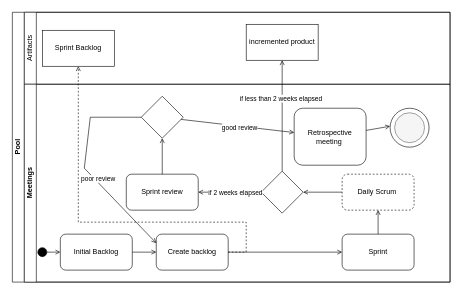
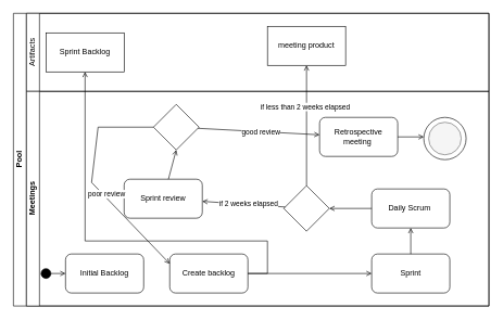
- <mxCell id="5" value="incremented product" style="rounded=0;whiteSpace=wrap;html=1;" vertex="1" parent="3"><mxGeometry x="370" y="20" width="120" height="60" as="geometry" /></mxCell>
+ <mxCell id="5" value="meeting product" style="rounded=0;whiteSpace=wrap;html=1;" vertex="1" parent="3"><mxGeometry x="370" y="20" width="120" height="60" as="geometry" /></mxCell>
- <mxCell id="24" value="Retrospective meeting&amp;nbsp;" style="rounded=1;whiteSpace=wrap;html=1;" vertex="1" parent="7"><mxGeometry x="450" y="40" width="120" height="95" as="geometry" /></mxCell>
+ <mxCell id="24" value="Retrospective meeting&amp;nbsp;" style="rounded=1;whiteSpace=wrap;html=1;" vertex="1" parent="7"><mxGeometry x="450" y="40" width="120" height="60" as="geometry" /></mxCell>
- <mxCell id="18" value="Sprint review" style="rounded=1;whiteSpace=wrap;html=1;" vertex="1" parent="7"><mxGeometry x="170" y="150" width="120" height="60" as="geometry" /></mxCell>
+ <mxCell id="18" value="Sprint review" style="rounded=1;whiteSpace=wrap;html=1;" vertex="1" parent="7"><mxGeometry x="150" y="135" width="120" height="60" as="geometry" /></mxCell>
- <mxCell id="14" value="Daily Scrum&amp;nbsp;" style="rounded=1;whiteSpace=wrap;html=1;dashed=1;" vertex="1" parent="7"><mxGeometry x="530" y="150" width="120" height="60" as="geometry" /></mxCell>
+ <mxCell id="14" value="Daily Scrum&amp;nbsp;" style="rounded=1;whiteSpace=wrap;html=1;" vertex="1" parent="7"><mxGeometry x="530" y="150" width="120" height="60" as="geometry" /></mxCell>
- <mxCell id="29" value="" style="endArrow=open;html=1;rounded=0;exitX=1;exitY=0.5;exitDx=0;exitDy=0;endFill=0;dashed=1;" edge="1" parent="2" source="9" target="6"><mxGeometry width="50" height="50" relative="1" as="geometry"><mxPoint x="310" y="550" as="sourcePoint" /><mxPoint x="110" y="350" as="targetPoint" /><Array as="points"><mxPoint x="390" y="400" /><mxPoint x="390" y="350" /><mxPoint x="110" y="350" /></Array></mxGeometry></mxCell>
+ <mxCell id="29" value="" style="endArrow=open;html=1;rounded=0;exitX=1;exitY=0.5;exitDx=0;exitDy=0;endFill=0;" edge="1" parent="2" source="9" target="6"><mxGeometry width="50" height="50" relative="1" as="geometry"><mxPoint x="310" y="550" as="sourcePoint" /><mxPoint x="110" y="350" as="targetPoint" /><Array as="points"><mxPoint x="390" y="400" /><mxPoint x="390" y="350" /><mxPoint x="110" y="350" /></Array></mxGeometry></mxCell>
- <mxCell id="13" value="" style="endArrow=open;html=1;rounded=0;endFill=0;" edge="1" parent="7" source="12" target="9"><mxGeometry width="50" height="50" relative="1" as="geometry"><mxPoint x="350" y="290" as="sourcePoint" /><mxPoint x="380" y="290" as="targetPoint" /></mxGeometry></mxCell>
